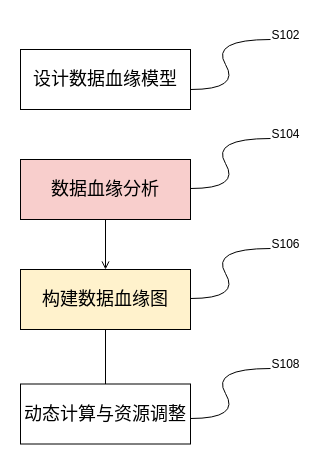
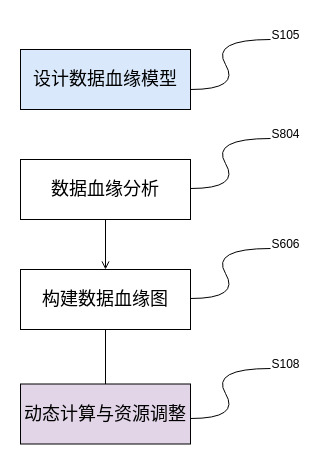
- <mxCell id="9" value="S102" style="text;html=1;align=center;verticalAlign=middle;resizable=0;points=[];autosize=1;strokeColor=none;fillColor=none;" vertex="1" parent="1"><mxGeometry x="260" y="20" width="50" height="30" as="geometry" /></mxCell>
+ <mxCell id="9" value="S105" style="text;html=1;align=center;verticalAlign=middle;resizable=0;points=[];autosize=1;strokeColor=none;fillColor=none;" vertex="1" parent="1"><mxGeometry x="260" y="20" width="50" height="30" as="geometry" /></mxCell>
- <mxCell id="2" value="&lt;font style=&quot;font-size: 18px;&quot;&gt;设计数据血缘模型&lt;/font&gt;" style="rounded=0;whiteSpace=wrap;html=1;" vertex="1" parent="1"><mxGeometry x="20" y="49" width="170" height="60" as="geometry" /></mxCell>
+ <mxCell id="2" value="&lt;font style=&quot;font-size: 18px;&quot;&gt;设计数据血缘模型&lt;/font&gt;" style="rounded=0;whiteSpace=wrap;html=1;fillColor=#dae8fc;" vertex="1" parent="1"><mxGeometry x="20" y="49" width="170" height="60" as="geometry" /></mxCell>
- <mxCell id="11" value="S104" style="text;html=1;align=center;verticalAlign=middle;resizable=0;points=[];autosize=1;strokeColor=none;fillColor=none;" vertex="1" parent="1"><mxGeometry x="260" y="119" width="50" height="30" as="geometry" /></mxCell>
+ <mxCell id="11" value="S804" style="text;html=1;align=center;verticalAlign=middle;resizable=0;points=[];autosize=1;strokeColor=none;fillColor=none;" vertex="1" parent="1"><mxGeometry x="260" y="119" width="50" height="30" as="geometry" /></mxCell>
- <mxCell id="4" value="&lt;font style=&quot;font-size: 18px;&quot;&gt;数据血缘分析&lt;/font&gt;" style="rounded=0;whiteSpace=wrap;html=1;fillColor=#f8cecc;" vertex="1" parent="1"><mxGeometry x="20" y="159" width="170" height="60" as="geometry" /></mxCell>
+ <mxCell id="4" value="&lt;font style=&quot;font-size: 18px;&quot;&gt;数据血缘分析&lt;/font&gt;" style="rounded=0;whiteSpace=wrap;html=1;" vertex="1" parent="1"><mxGeometry x="20" y="159" width="170" height="60" as="geometry" /></mxCell>
- <mxCell id="13" value="S106" style="text;html=1;align=center;verticalAlign=middle;resizable=0;points=[];autosize=1;strokeColor=none;fillColor=none;" vertex="1" parent="1"><mxGeometry x="260" y="229" width="50" height="30" as="geometry" /></mxCell>
+ <mxCell id="13" value="S606" style="text;html=1;align=center;verticalAlign=middle;resizable=0;points=[];autosize=1;strokeColor=none;fillColor=none;" vertex="1" parent="1"><mxGeometry x="260" y="229" width="50" height="30" as="geometry" /></mxCell>
- <mxCell id="6" value="&lt;font style=&quot;font-size: 18px;&quot;&gt;构建数据血缘图&lt;/font&gt;" style="rounded=0;whiteSpace=wrap;html=1;fillColor=#fff2cc;" vertex="1" parent="1"><mxGeometry x="20" y="269" width="170" height="60" as="geometry" /></mxCell>
+ <mxCell id="6" value="&lt;font style=&quot;font-size: 18px;&quot;&gt;构建数据血缘图&lt;/font&gt;" style="rounded=0;whiteSpace=wrap;html=1;" vertex="1" parent="1"><mxGeometry x="20" y="269" width="170" height="60" as="geometry" /></mxCell>
- <mxCell id="7" value="&lt;font style=&quot;font-size: 18px;&quot;&gt;动态计算与资源调整&lt;/font&gt;" style="rounded=0;whiteSpace=wrap;html=1;" vertex="1" parent="1"><mxGeometry x="20" y="383.5" width="170" height="60" as="geometry" /></mxCell>
+ <mxCell id="7" value="&lt;font style=&quot;font-size: 18px;&quot;&gt;动态计算与资源调整&lt;/font&gt;" style="rounded=0;whiteSpace=wrap;html=1;fillColor=#e1d5e7;" vertex="1" parent="1"><mxGeometry x="20" y="383.5" width="170" height="60" as="geometry" /></mxCell>
